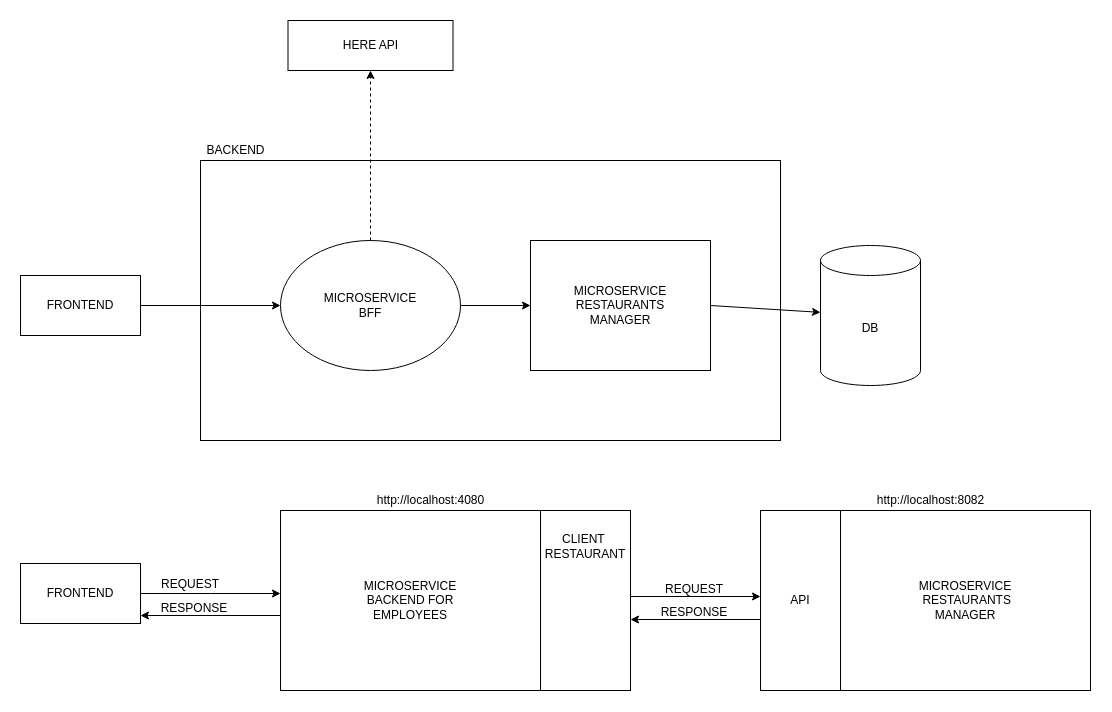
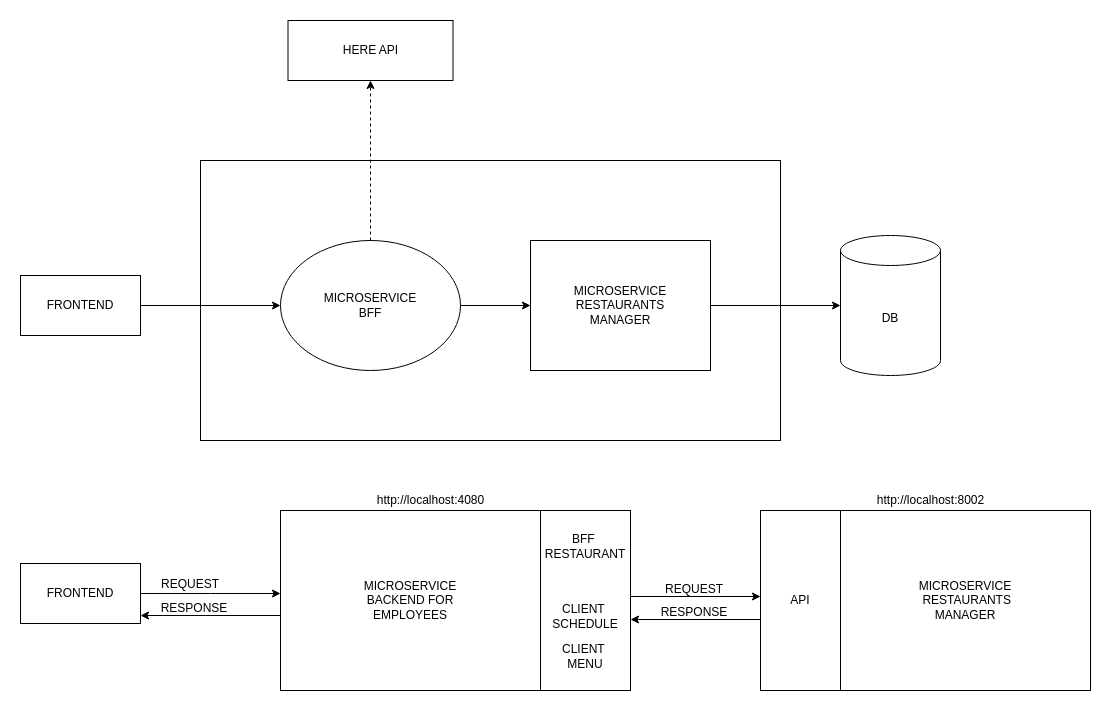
- <mxCell id="10" value="HERE API" style="rounded=0;whiteSpace=wrap;html=1;" parent="1" vertex="1"><mxGeometry x="287.5" y="20" width="165" height="50" as="geometry" /></mxCell>
+ <mxCell id="10" value="HERE API" style="rounded=0;whiteSpace=wrap;html=1;" parent="1" vertex="1"><mxGeometry x="287.5" y="20" width="165" height="60" as="geometry" /></mxCell>
- <mxCell id="14" value="BACKEND" style="text;html=1;align=center;verticalAlign=middle;resizable=0;points=[];autosize=1;strokeColor=none;fillColor=none;" parent="1" vertex="1"><mxGeometry x="200" y="140" width="70" height="20" as="geometry" /></mxCell>
- <mxCell id="12" value="DB" style="shape=cylinder3;whiteSpace=wrap;html=1;boundedLbl=1;backgroundOutline=1;size=15;" parent="1" vertex="1"><mxGeometry x="820" y="245" width="100" height="140" as="geometry" /></mxCell>
+ <mxCell id="12" value="DB" style="shape=cylinder3;whiteSpace=wrap;html=1;boundedLbl=1;backgroundOutline=1;size=15;" parent="1" vertex="1"><mxGeometry x="840" y="235" width="100" height="140" as="geometry" /></mxCell>
- <mxCell id="27" value="http://localhost:8082" style="text;html=1;align=center;verticalAlign=middle;resizable=0;points=[];autosize=1;strokeColor=none;fillColor=none;" parent="1" vertex="1"><mxGeometry x="870" y="490" width="120" height="20" as="geometry" /></mxCell>
+ <mxCell id="27" value="http://localhost:8002" style="text;html=1;align=center;verticalAlign=middle;resizable=0;points=[];autosize=1;strokeColor=none;fillColor=none;" parent="1" vertex="1"><mxGeometry x="870" y="490" width="120" height="20" as="geometry" /></mxCell>
- <mxCell id="23" value="CLIENT&amp;nbsp; RESTAURANT" style="text;html=1;strokeColor=none;fillColor=none;align=center;verticalAlign=middle;whiteSpace=wrap;rounded=0;" parent="1" vertex="1"><mxGeometry x="555" y="531" width="60" height="30" as="geometry" /></mxCell>
+ <mxCell id="23" value="BFF&amp;nbsp; RESTAURANT" style="text;html=1;strokeColor=none;fillColor=none;align=center;verticalAlign=middle;whiteSpace=wrap;rounded=0;" parent="1" vertex="1"><mxGeometry x="555" y="531" width="60" height="30" as="geometry" /></mxCell>
+ <mxCell id="25" value="CLIENT&amp;nbsp; SCHEDULE" style="text;html=1;strokeColor=none;fillColor=none;align=center;verticalAlign=middle;whiteSpace=wrap;rounded=0;" parent="1" vertex="1"><mxGeometry x="555" y="601" width="60" height="30" as="geometry" /></mxCell>
+ <mxCell id="26" value="CLIENT&amp;nbsp; MENU" style="text;html=1;strokeColor=none;fillColor=none;align=center;verticalAlign=middle;whiteSpace=wrap;rounded=0;" parent="1" vertex="1"><mxGeometry x="555" y="641" width="60" height="30" as="geometry" /></mxCell>
